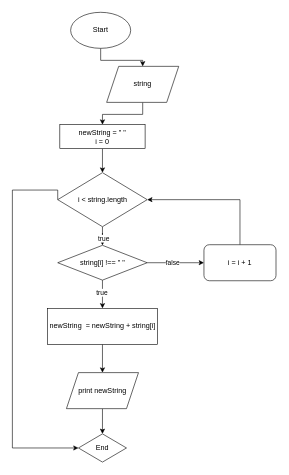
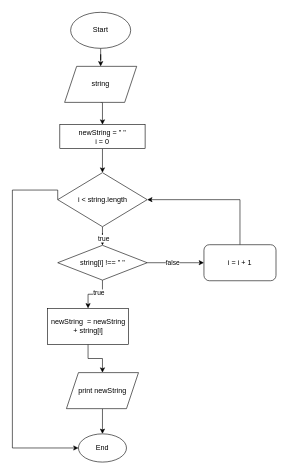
- <mxCell id="23" value="string" style="shape=parallelogram;perimeter=parallelogramPerimeter;whiteSpace=wrap;html=1;fixedSize=1;" vertex="1" parent="1"><mxGeometry x="177" y="110" width="120" height="60" as="geometry" /></mxCell>
+ <mxCell id="23" value="string" style="shape=parallelogram;perimeter=parallelogramPerimeter;whiteSpace=wrap;html=1;fixedSize=1;" vertex="1" parent="1"><mxGeometry x="107" y="110" width="120" height="60" as="geometry" /></mxCell>
- <mxCell id="16" value="newString&amp;nbsp; = newString + string[i]" style="whiteSpace=wrap;html=1;rounded=0;" parent="1" vertex="1"><mxGeometry x="78.5" y="513" width="183" height="60" as="geometry" /></mxCell>
+ <mxCell id="16" value="newString&amp;nbsp; = newString + string[i]" style="whiteSpace=wrap;html=1;rounded=0;" parent="1" vertex="1"><mxGeometry x="78.5" y="513" width="135" height="60" as="geometry" /></mxCell>
- <mxCell id="21" value="End" style="rhombus;whiteSpace=wrap;html=1;" parent="1" vertex="1"><mxGeometry x="130" y="722" width="80" height="47" as="geometry" /></mxCell>
+ <mxCell id="21" value="End" style="ellipse;whiteSpace=wrap;html=1;rounded=0;" parent="1" vertex="1"><mxGeometry x="130" y="722" width="80" height="47" as="geometry" /></mxCell>
